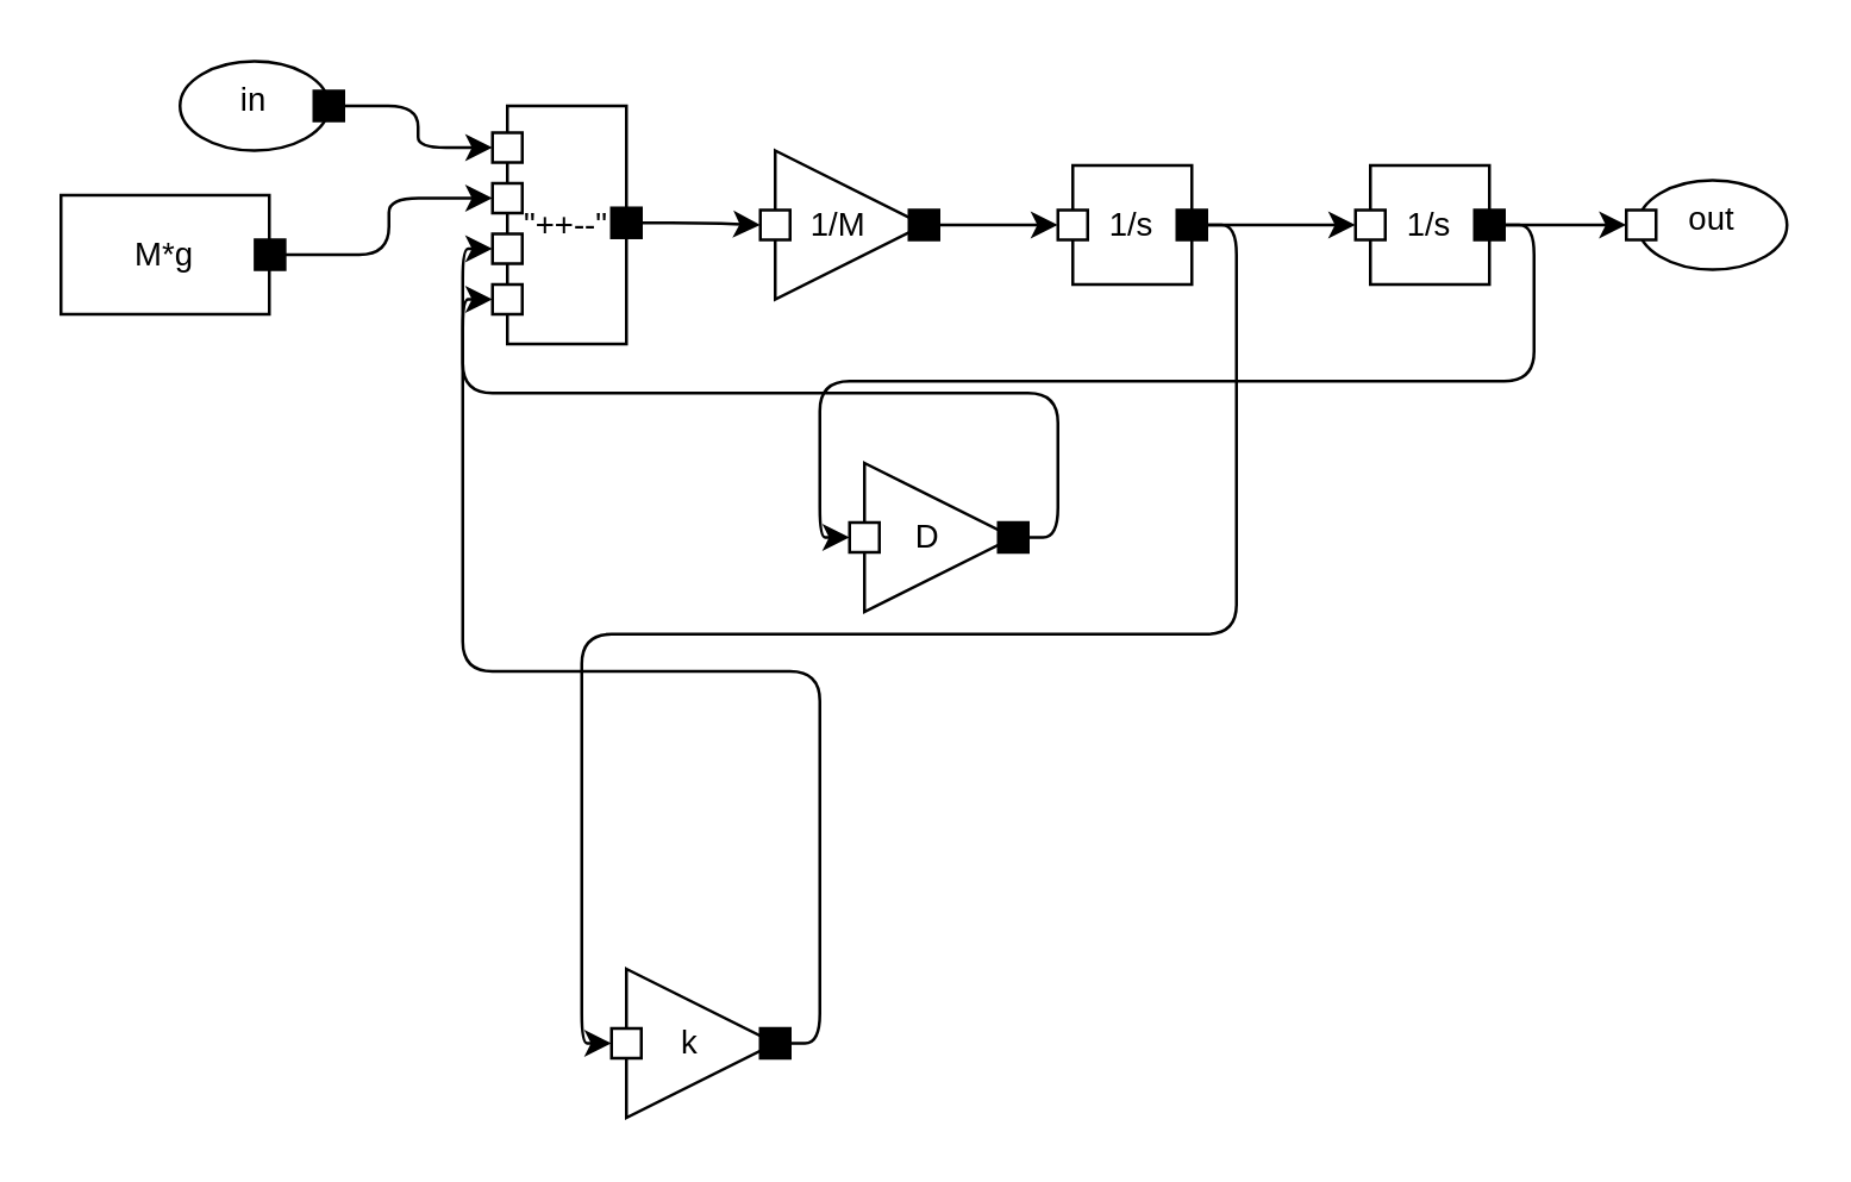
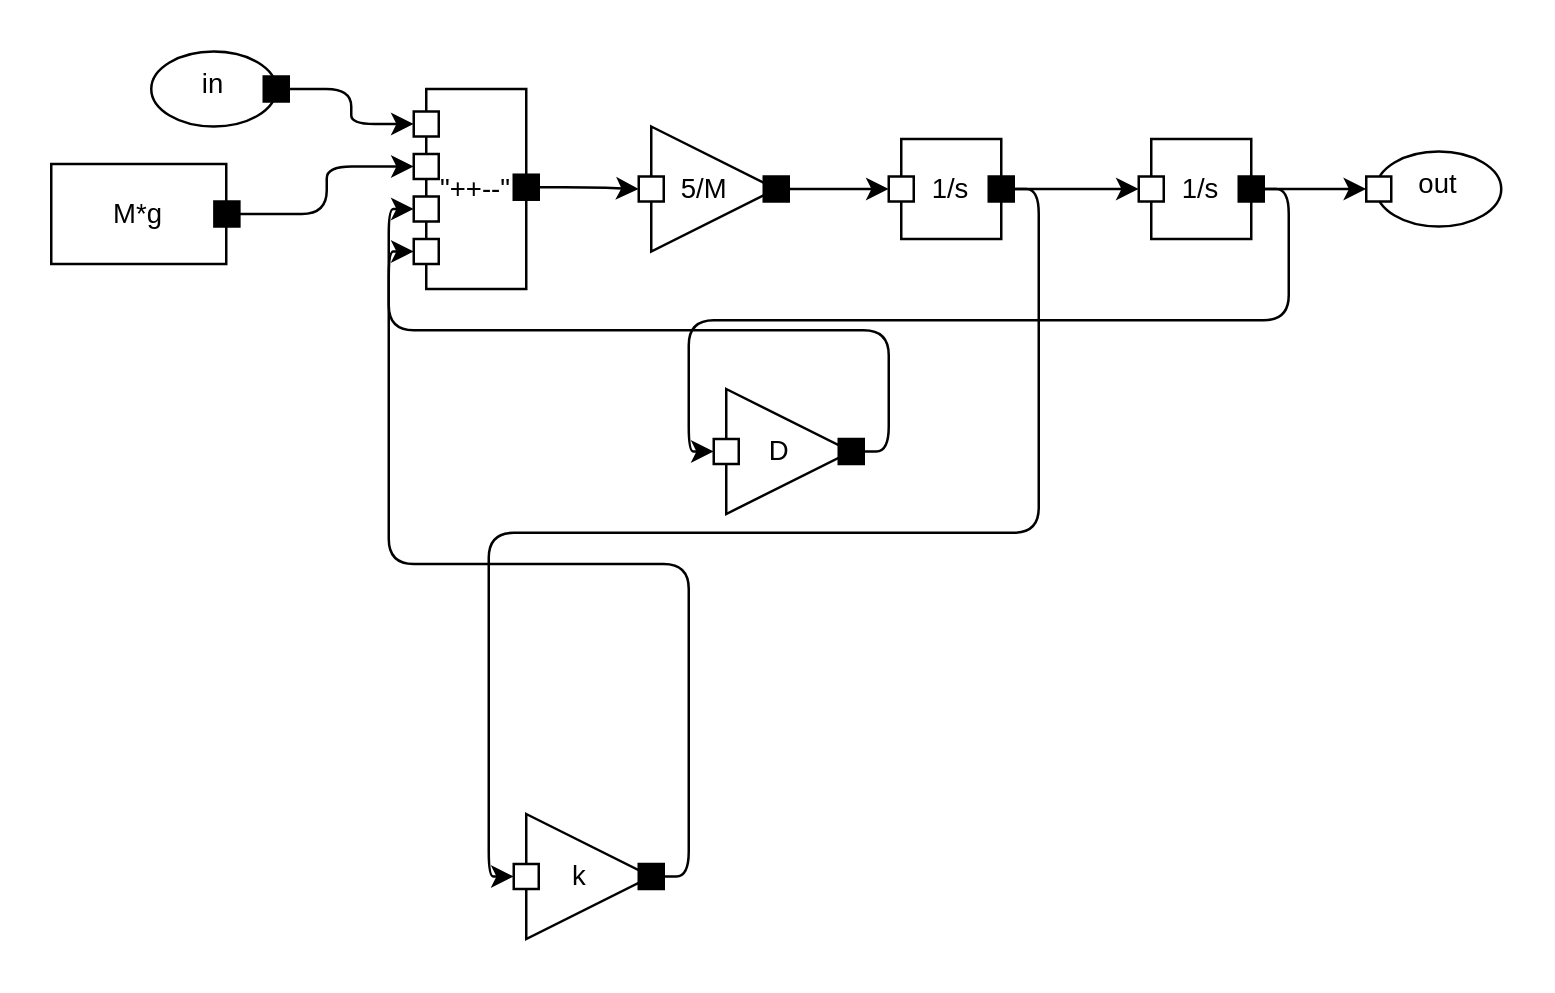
- <mxCell id="19" value="1/M" style="triangle;html=1;points=[[0,0.5,0,0,0],[1,0.5,0,0,0]];whiteSpace=wrap;fontSize=11;align=center;spacingLeft=-7;metaEdit=1;snapToPoint=0;allowArrows=0;resizable=0;rotatable=0;container=1;collapsible=0;movable=1;connectable=0;" vertex="1" parent="1"><mxGeometry x="260" y="50" width="50" height="50" as="geometry" /></mxCell>
+ <mxCell id="19" value="5/M" style="triangle;html=1;points=[[0,0.5,0,0,0],[1,0.5,0,0,0]];whiteSpace=wrap;fontSize=11;align=center;spacingLeft=-7;metaEdit=1;snapToPoint=0;allowArrows=0;resizable=0;rotatable=0;container=1;collapsible=0;movable=1;connectable=0;" vertex="1" parent="1"><mxGeometry x="260" y="50" width="50" height="50" as="geometry" /></mxCell>
